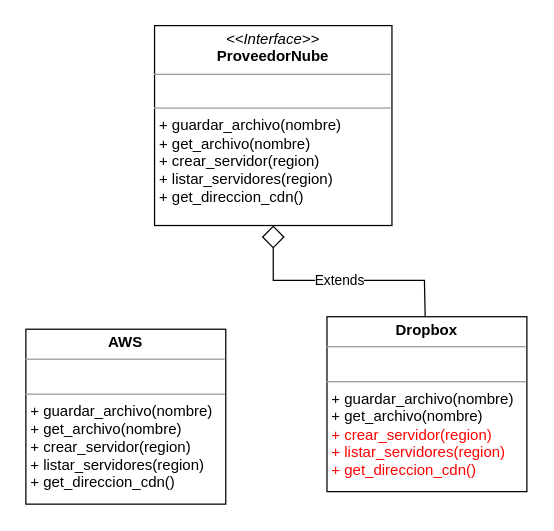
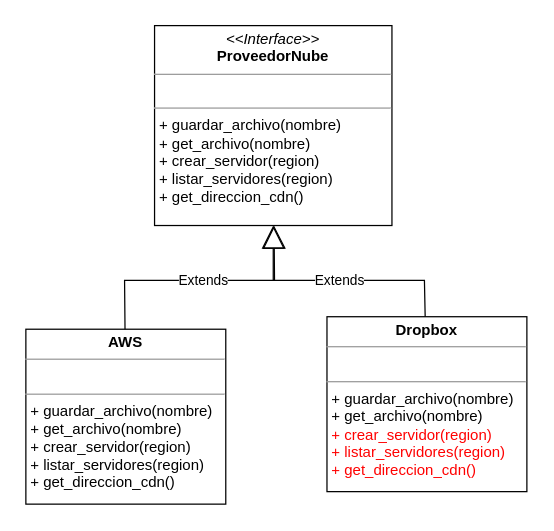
+ <mxCell id="6" value="Extends" style="endArrow=block;endSize=16;endFill=0;html=1;rounded=0;" parent="1" source="3" target="2" edge="1"><mxGeometry width="160" relative="1" as="geometry"><mxPoint x="289" y="324" as="sourcePoint" /><mxPoint x="449" y="324" as="targetPoint" /><Array as="points"><mxPoint x="99" y="224" /><mxPoint x="219" y="224" /></Array></mxGeometry></mxCell>
- <mxCell id="5" value="Extends" style="endArrow=diamond;endSize=16;endFill=0;html=1;rounded=0;" parent="1" source="4" target="2" edge="1"><mxGeometry width="160" relative="1" as="geometry"><mxPoint x="289" y="324" as="sourcePoint" /><mxPoint x="449" y="324" as="targetPoint" /><Array as="points"><mxPoint x="339" y="224" /><mxPoint x="218" y="224" /></Array></mxGeometry></mxCell>
+ <mxCell id="5" value="Extends" style="endArrow=block;endSize=16;endFill=0;html=1;rounded=0;" parent="1" source="4" target="2" edge="1"><mxGeometry width="160" relative="1" as="geometry"><mxPoint x="289" y="324" as="sourcePoint" /><mxPoint x="449" y="324" as="targetPoint" /><Array as="points"><mxPoint x="339" y="224" /><mxPoint x="218" y="224" /></Array></mxGeometry></mxCell>
